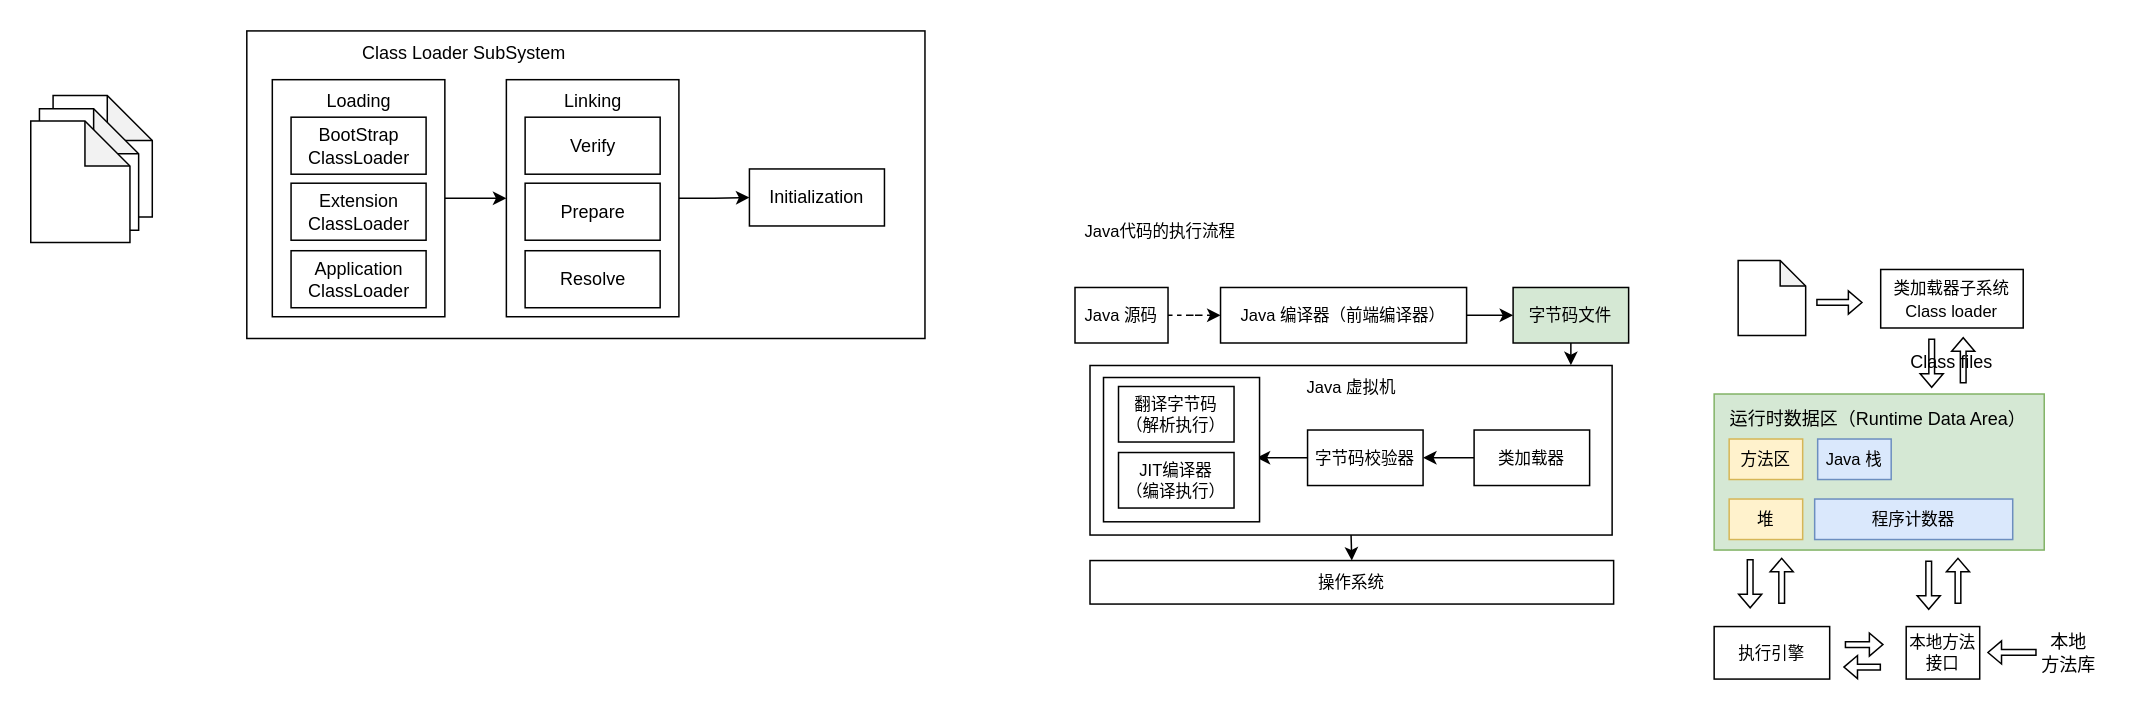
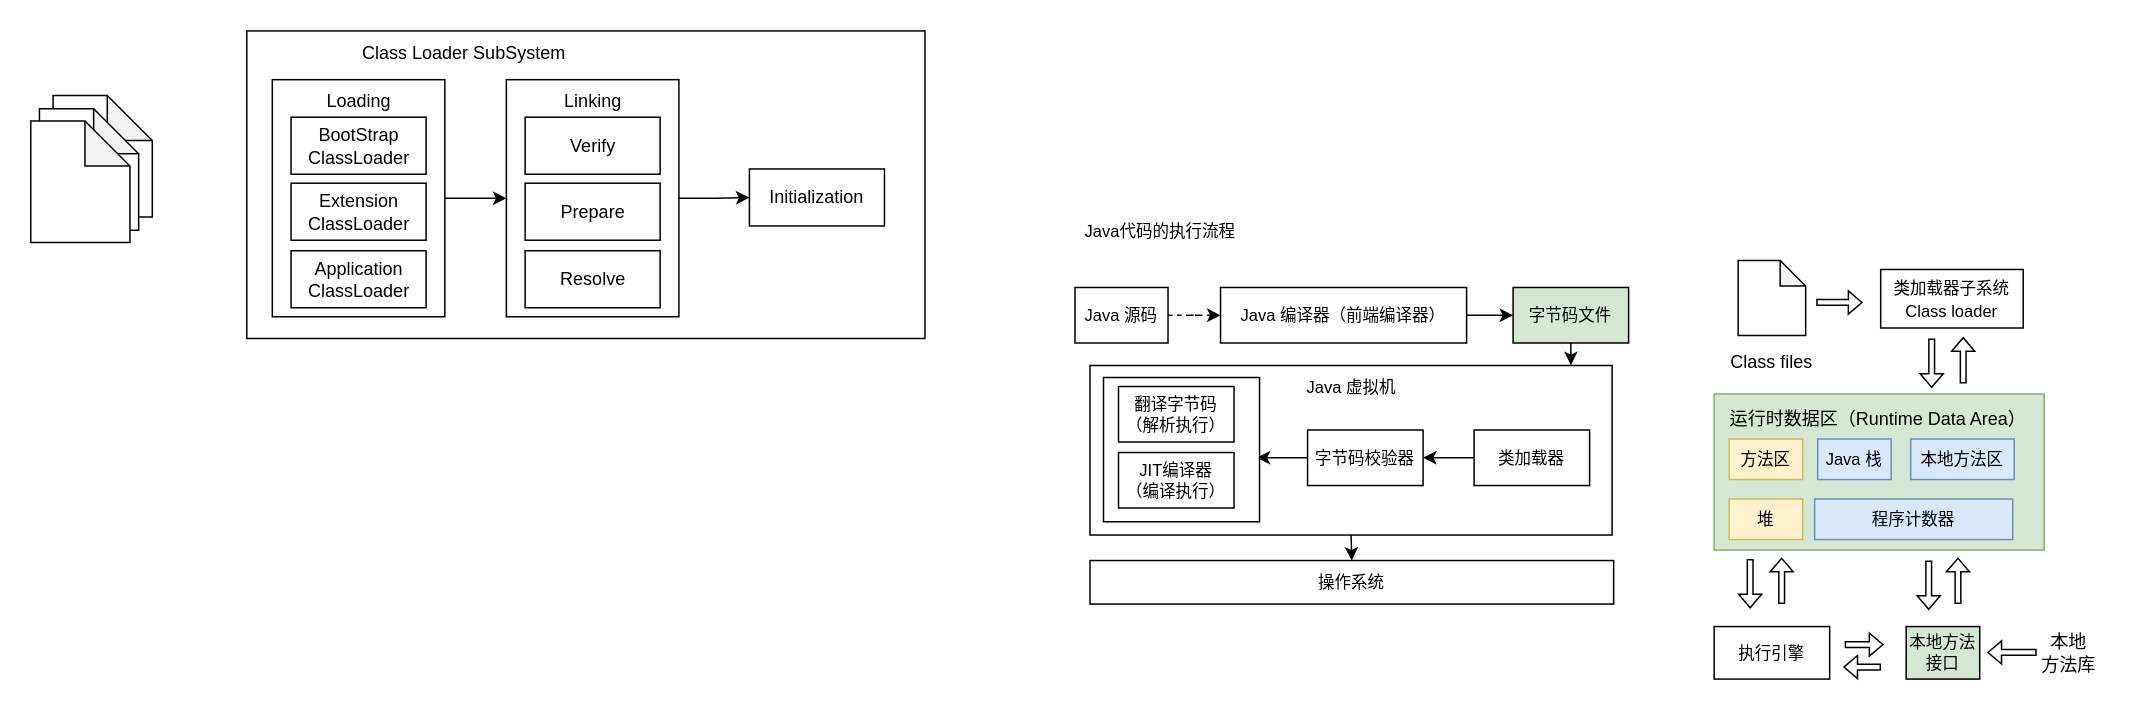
- <mxCell id="2" value="Class files" style="text;html=1;align=center;verticalAlign=middle;resizable=0;points=[];autosize=1;strokeColor=none;fillColor=none;" parent="1" vertex="1"><mxGeometry x="1263" y="228" width="73" height="26" as="geometry" /></mxCell>
+ <mxCell id="2" value="Class files" style="text;html=1;align=center;verticalAlign=middle;resizable=0;points=[];autosize=1;strokeColor=none;fillColor=none;" parent="1" vertex="1"><mxGeometry x="1143" y="228" width="73" height="26" as="geometry" /></mxCell>
+ <mxCell id="12" value="本地方法区" style="rounded=0;whiteSpace=wrap;html=1;fontSize=11;fillColor=#dae8fc;strokeColor=#6c8ebf;" parent="1" vertex="1"><mxGeometry x="1273" y="292" width="69" height="27" as="geometry" /></mxCell>
- <mxCell id="20" value="本地方法接口" style="rounded=0;whiteSpace=wrap;html=1;fontSize=11;" parent="1" vertex="1"><mxGeometry x="1270" y="417" width="49" height="35" as="geometry" /></mxCell>
+ <mxCell id="20" value="本地方法接口" style="rounded=0;whiteSpace=wrap;html=1;fontSize=11;fillColor=#d5e8d4;" parent="1" vertex="1"><mxGeometry x="1270" y="417" width="49" height="35" as="geometry" /></mxCell>
